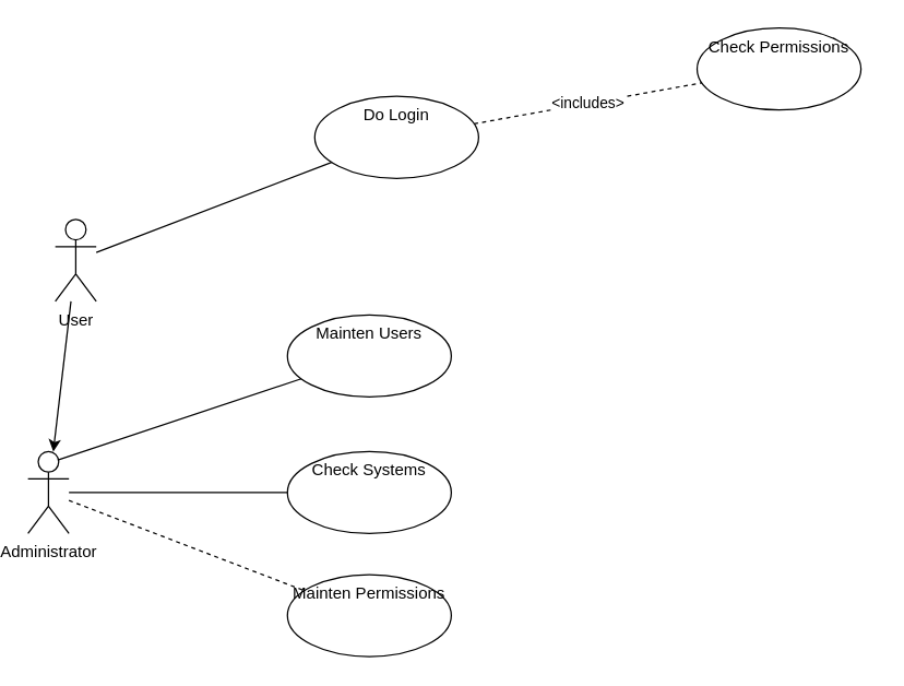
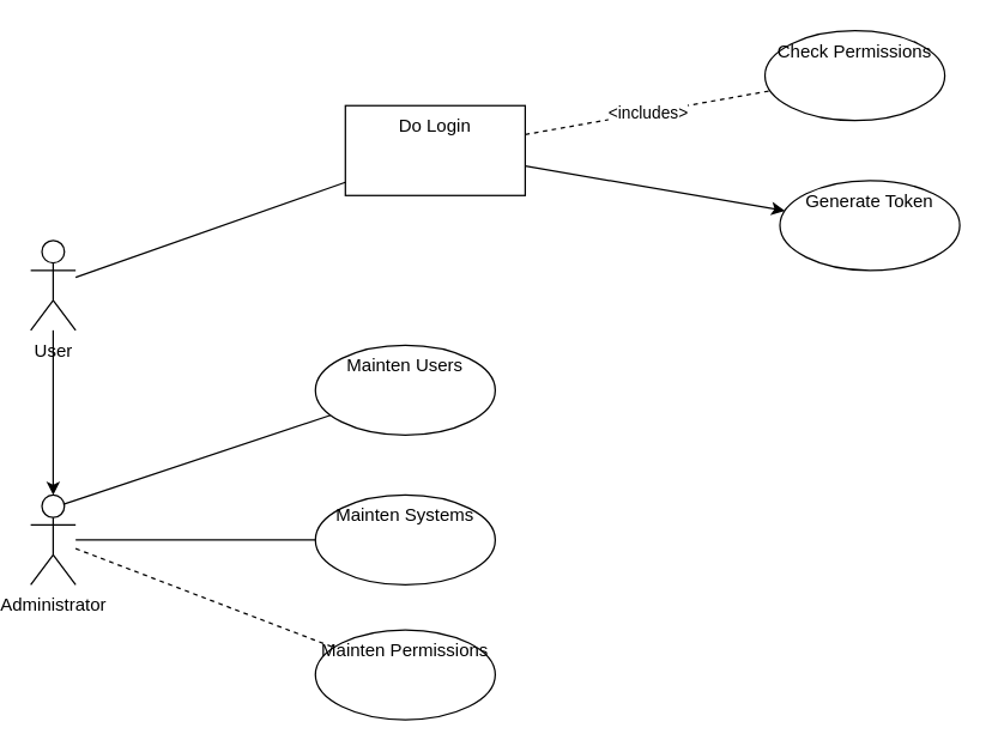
- <mxCell id="5" value="Do Login" style="ellipse;whiteSpace=wrap;html=1;verticalAlign=top;" vertex="1" parent="1"><mxGeometry x="230" y="70" width="120" height="60" as="geometry" /></mxCell>
+ <mxCell id="5" value="Do Login" style="whiteSpace=wrap;html=1;verticalAlign=top;rounded=0;" vertex="1" parent="1"><mxGeometry x="230" y="70" width="120" height="60" as="geometry" /></mxCell>
+ <mxCell id="4" value="" style="edgeStyle=none;html=1;" edge="1" parent="1" source="5" target="12"><mxGeometry relative="1" as="geometry" /></mxCell>
+ <mxCell id="12" value="Generate Token" style="ellipse;whiteSpace=wrap;html=1;verticalAlign=top;" vertex="1" parent="1"><mxGeometry x="520" y="120" width="120" height="60" as="geometry" /></mxCell>
- <mxCell id="3" value="User" style="shape=umlActor;verticalLabelPosition=bottom;verticalAlign=top;html=1;outlineConnect=0;" vertex="1" parent="1"><mxGeometry x="40" y="160" width="30" height="60" as="geometry" /></mxCell>
+ <mxCell id="3" value="User" style="shape=umlActor;verticalLabelPosition=bottom;verticalAlign=top;html=1;outlineConnect=0;" vertex="1" parent="1"><mxGeometry x="20" y="160" width="30" height="60" as="geometry" /></mxCell>
- <mxCell id="9" value="Check Systems" style="ellipse;whiteSpace=wrap;html=1;verticalAlign=top;" vertex="1" parent="1"><mxGeometry x="210" y="330" width="120" height="60" as="geometry" /></mxCell>
+ <mxCell id="9" value="Mainten Systems" style="ellipse;whiteSpace=wrap;html=1;verticalAlign=top;" vertex="1" parent="1"><mxGeometry x="210" y="330" width="120" height="60" as="geometry" /></mxCell>
